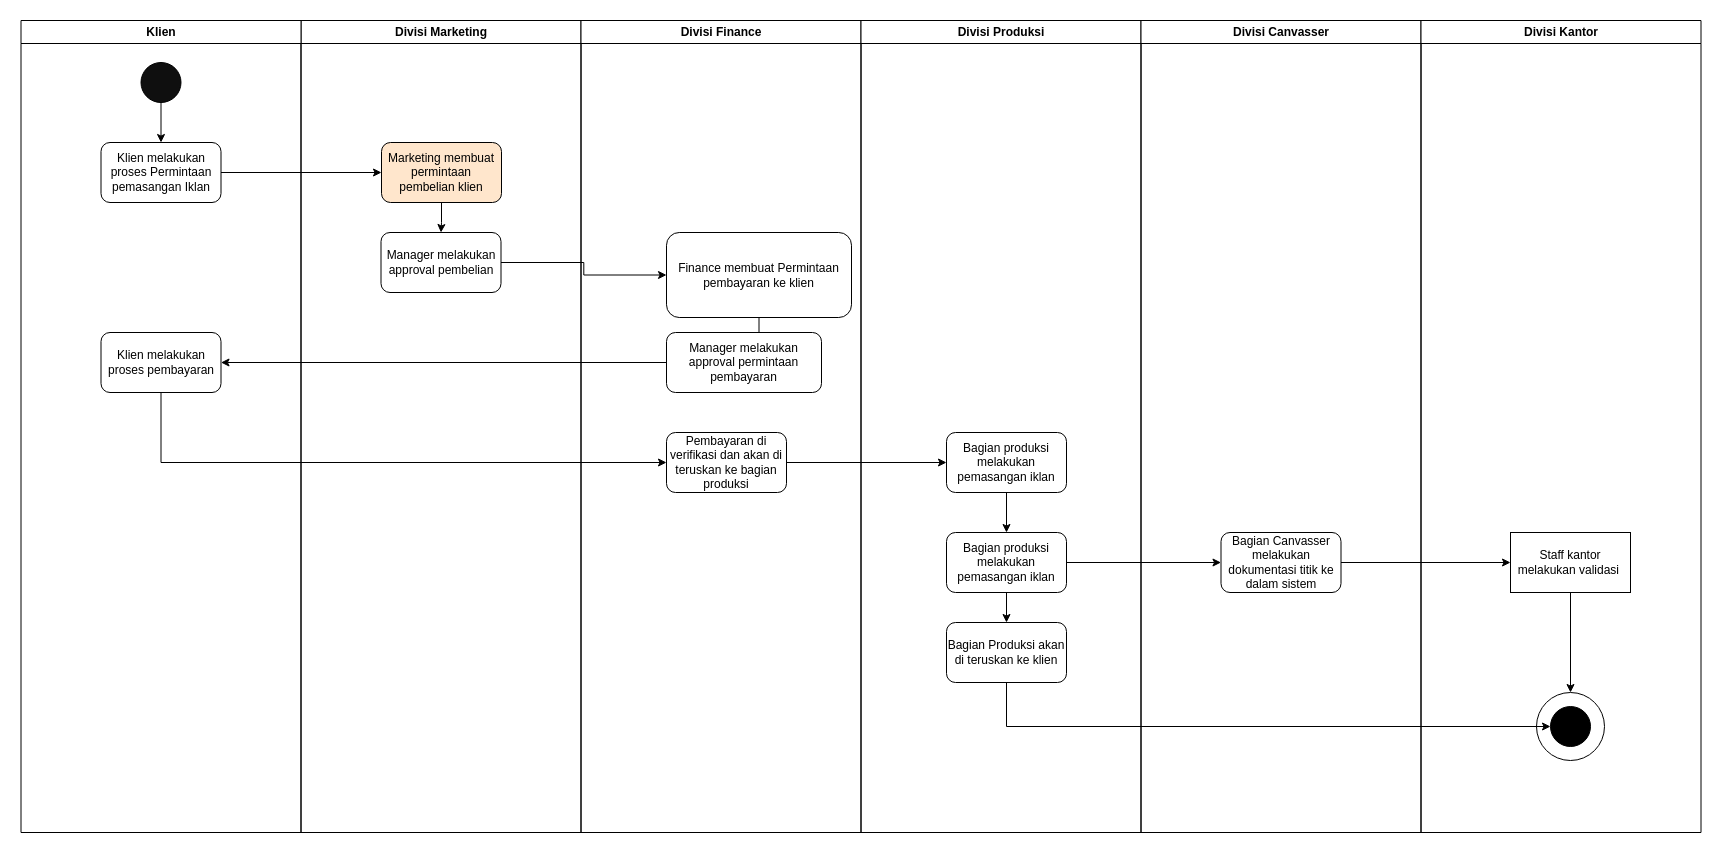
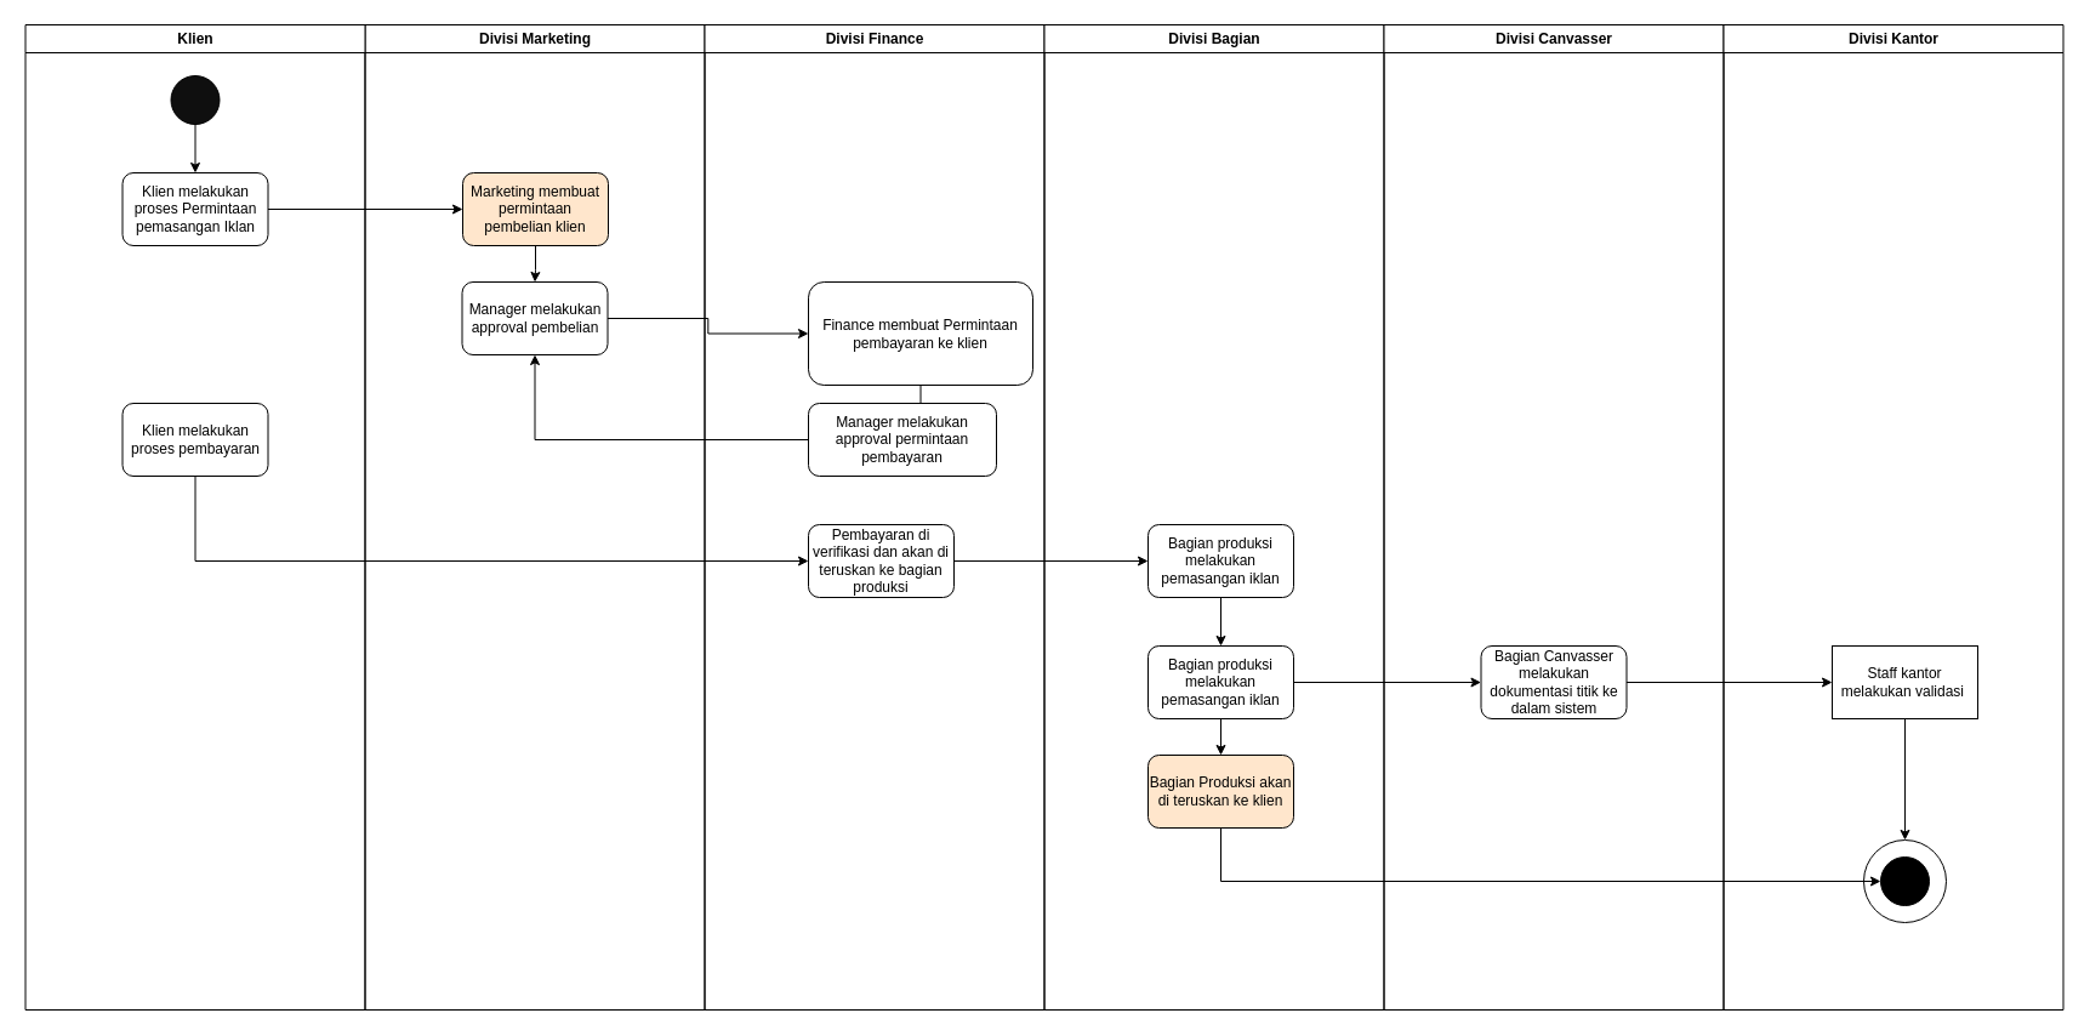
- <mxCell id="11" value="Divisi Produksi" style="swimlane;whiteSpace=wrap;startSize=23;" vertex="1" parent="1"><mxGeometry x="860.5" y="20" width="280" height="812" as="geometry" /></mxCell>
+ <mxCell id="11" value="Divisi Bagian" style="swimlane;whiteSpace=wrap;startSize=23;" vertex="1" parent="1"><mxGeometry x="860.5" y="20" width="280" height="812" as="geometry" /></mxCell>
- <mxCell id="26" style="edgeStyle=orthogonalEdgeStyle;rounded=0;orthogonalLoop=1;jettySize=auto;html=1;" edge="1" parent="1" source="10" target="21"><mxGeometry relative="1" as="geometry" /></mxCell>
+ <mxCell id="26" style="edgeStyle=orthogonalEdgeStyle;rounded=0;orthogonalLoop=1;jettySize=auto;html=1;" edge="1" parent="1" source="10" target="5"><mxGeometry relative="1" as="geometry" /></mxCell>
- <mxCell id="16" value="Bagian Produksi akan di teruskan ke klien" style="rounded=1;whiteSpace=wrap;html=1;" vertex="1" parent="11"><mxGeometry x="85.5" y="602" width="120" height="60" as="geometry" /></mxCell>
+ <mxCell id="16" value="Bagian Produksi akan di teruskan ke klien" style="rounded=1;whiteSpace=wrap;html=1;fillColor=#ffe6cc;" vertex="1" parent="11"><mxGeometry x="85.5" y="602" width="120" height="60" as="geometry" /></mxCell>
